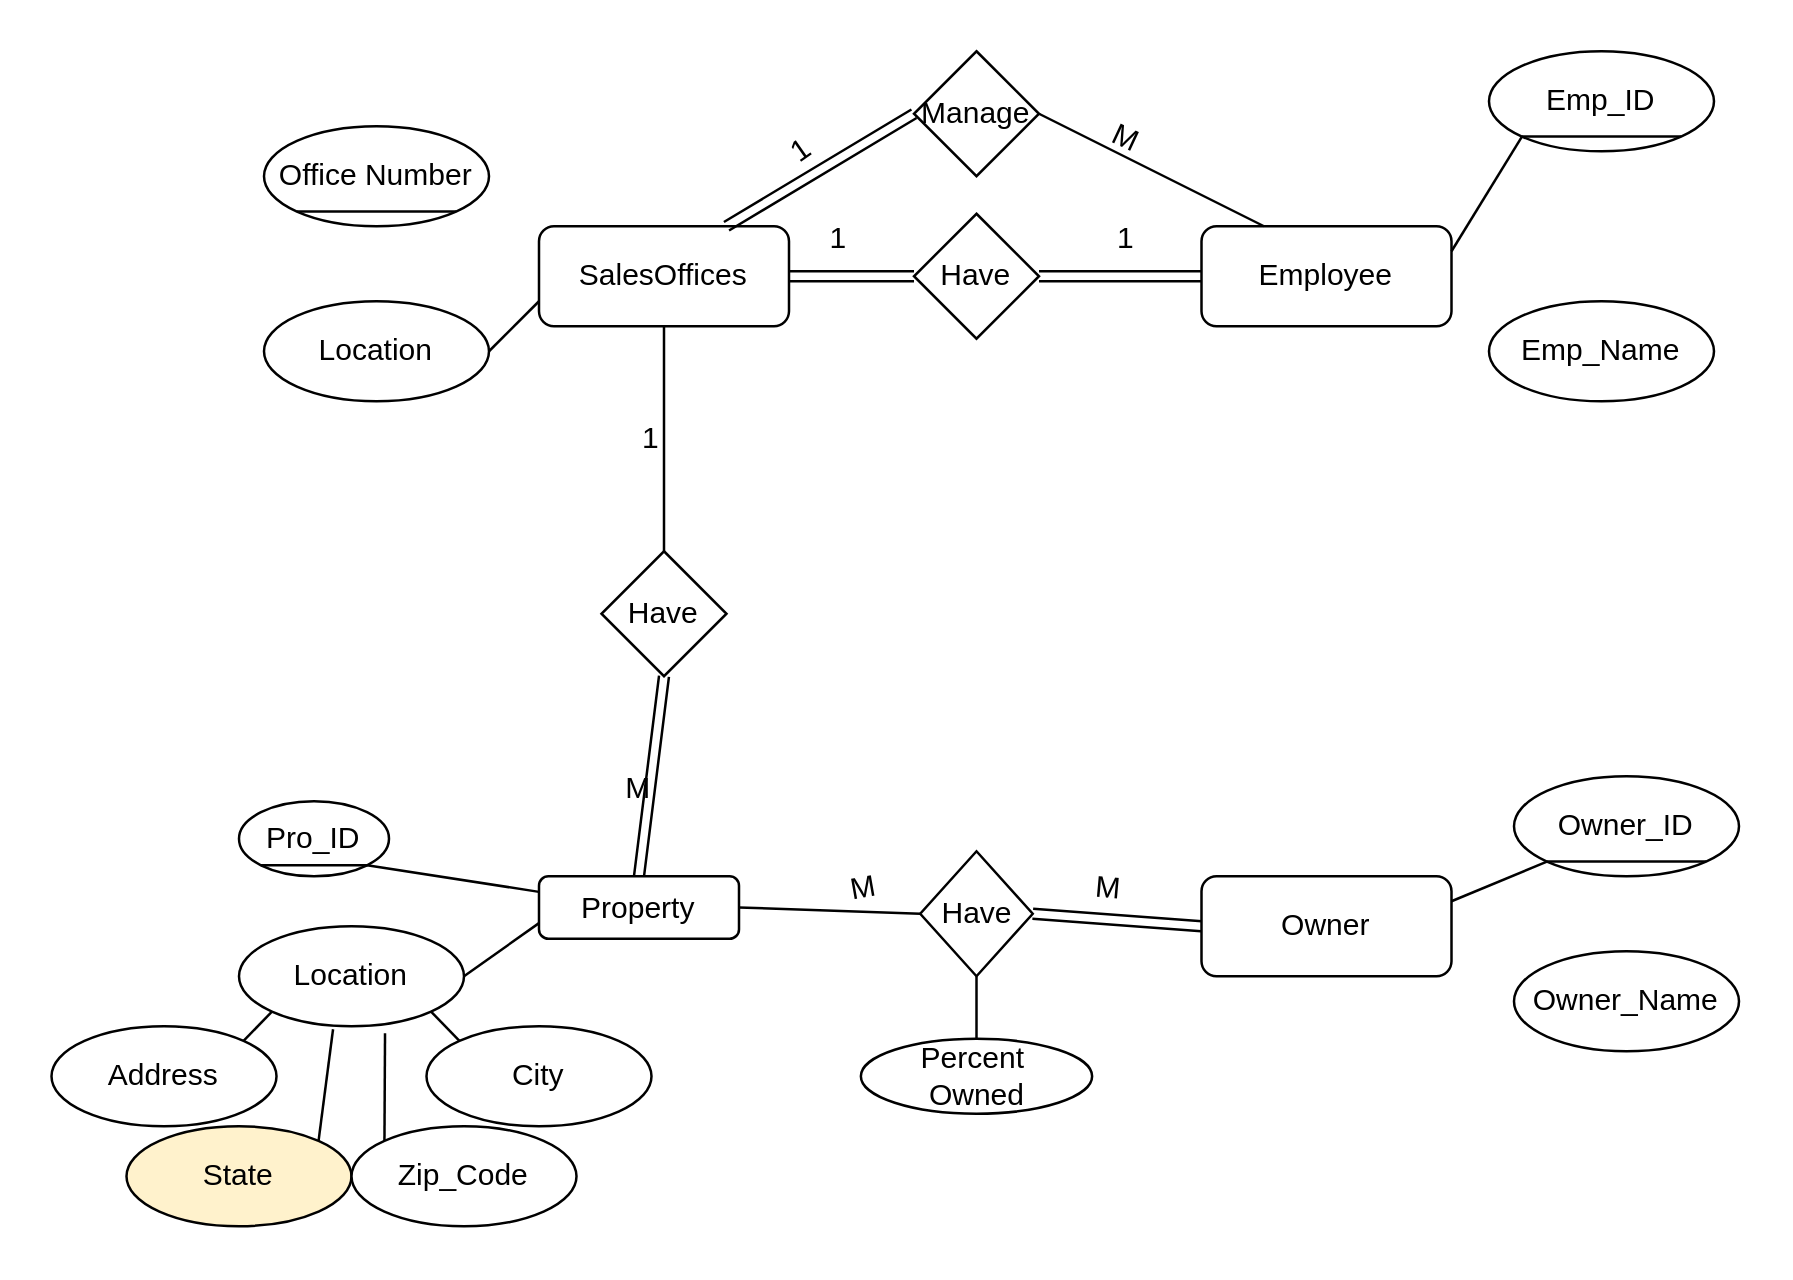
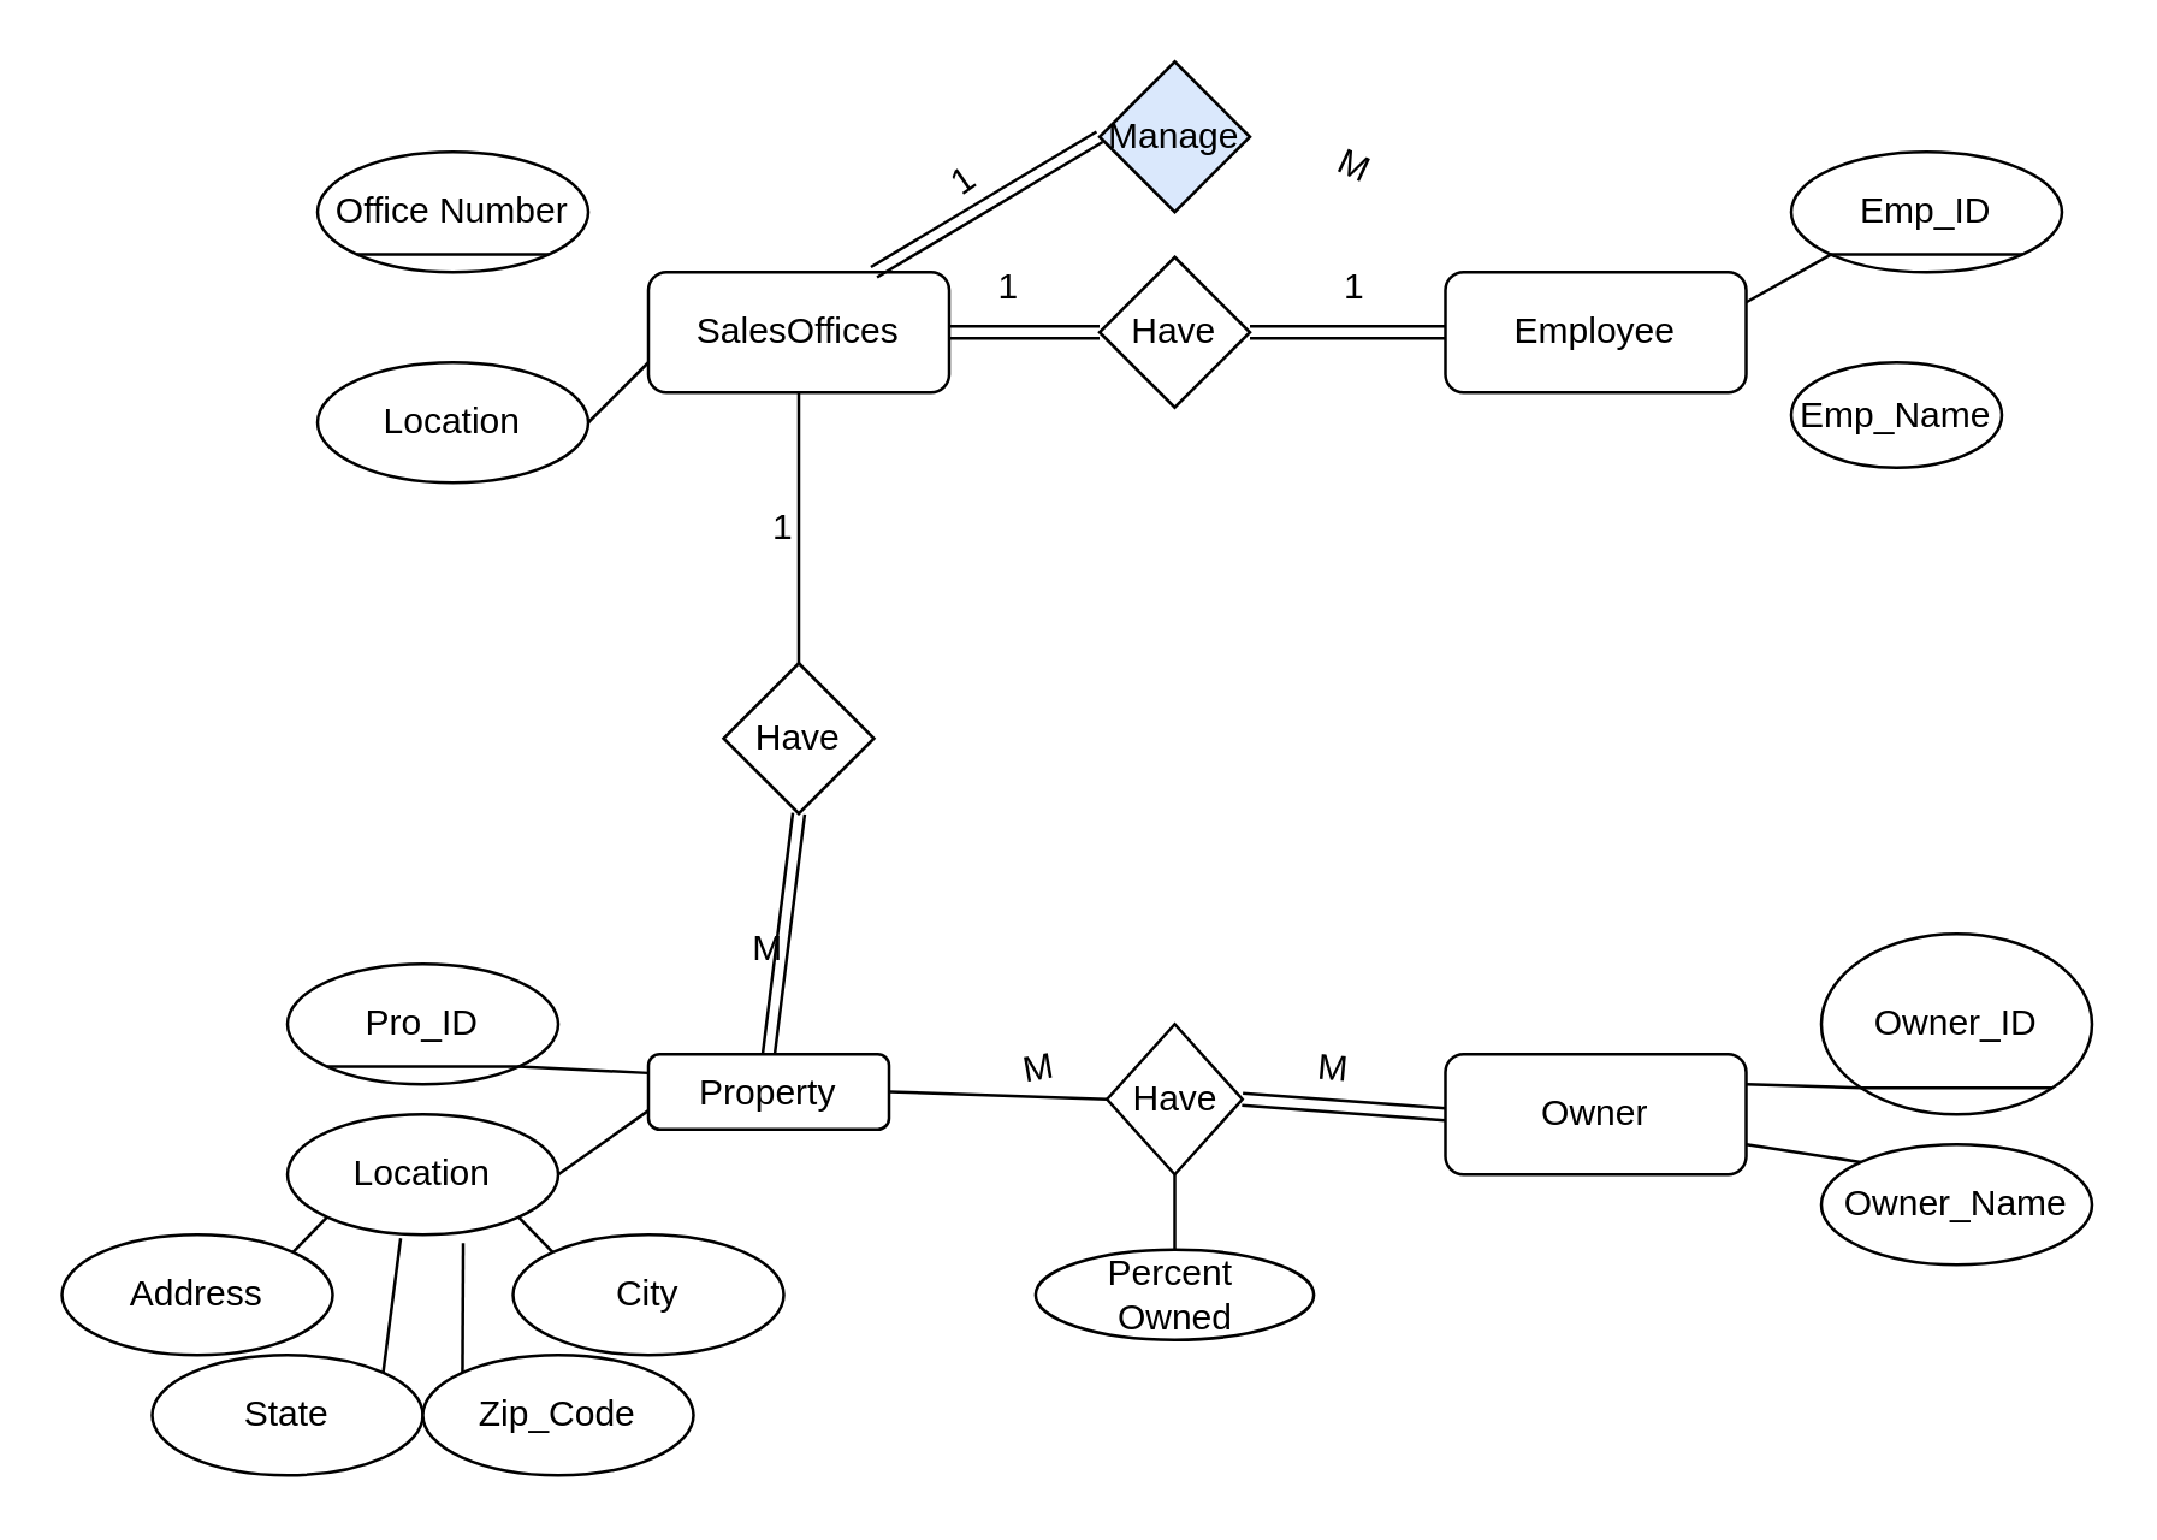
- <mxCell id="9" value="Emp_ID" style="ellipse;whiteSpace=wrap;html=1;" parent="1" vertex="1"><mxGeometry x="595" y="20" width="90" height="40" as="geometry" /></mxCell>
+ <mxCell id="9" value="Emp_ID" style="ellipse;whiteSpace=wrap;html=1;" parent="1" vertex="1"><mxGeometry x="595" y="50" width="90" height="40" as="geometry" /></mxCell>
- <mxCell id="37" value="Manage" style="rhombus;whiteSpace=wrap;html=1;" parent="1" vertex="1"><mxGeometry x="365" y="20" width="50" height="50" as="geometry" /></mxCell>
+ <mxCell id="37" value="Manage" style="rhombus;whiteSpace=wrap;html=1;fillColor=#dae8fc;" parent="1" vertex="1"><mxGeometry x="365" y="20" width="50" height="50" as="geometry" /></mxCell>
- <mxCell id="38" value="" style="endArrow=none;html=1;rounded=0;exitX=0.25;exitY=0;exitDx=0;exitDy=0;entryX=1;entryY=0.5;entryDx=0;entryDy=0;" parent="1" source="7" target="37" edge="1"><mxGeometry width="50" height="50" relative="1" as="geometry"><mxPoint x="455" y="310" as="sourcePoint" /><mxPoint x="505" y="260" as="targetPoint" /></mxGeometry></mxCell>
- <mxCell id="8" value="Emp_Name" style="ellipse;whiteSpace=wrap;html=1;" parent="1" vertex="1"><mxGeometry x="595" y="120" width="90" height="40" as="geometry" /></mxCell>
+ <mxCell id="8" value="Emp_Name" style="ellipse;whiteSpace=wrap;html=1;" parent="1" vertex="1"><mxGeometry x="595" y="120" width="70" height="35" as="geometry" /></mxCell>
- <mxCell id="28" value="Owner_ID" style="ellipse;whiteSpace=wrap;html=1;" parent="1" vertex="1"><mxGeometry x="605" y="310" width="90" height="40" as="geometry" /></mxCell>
+ <mxCell id="28" value="Owner_ID" style="ellipse;whiteSpace=wrap;html=1;" parent="1" vertex="1"><mxGeometry x="605" y="310" width="90" height="60" as="geometry" /></mxCell>
- <mxCell id="17" value="Pro_ID" style="ellipse;whiteSpace=wrap;html=1;" parent="1" vertex="1"><mxGeometry x="95" y="320" width="60" height="30" as="geometry" /></mxCell>
+ <mxCell id="17" value="Pro_ID" style="ellipse;whiteSpace=wrap;html=1;" parent="1" vertex="1"><mxGeometry x="95" y="320" width="90" height="40" as="geometry" /></mxCell>
+ <mxCell id="29" value="" style="endArrow=none;html=1;rounded=0;exitX=1;exitY=0.75;exitDx=0;exitDy=0;entryX=0;entryY=0;entryDx=0;entryDy=0;" parent="1" source="26" target="27" edge="1"><mxGeometry width="50" height="50" relative="1" as="geometry"><mxPoint x="455" y="310" as="sourcePoint" /><mxPoint x="505" y="260" as="targetPoint" /></mxGeometry></mxCell>
- <mxCell id="13" value="State" style="ellipse;whiteSpace=wrap;html=1;fillColor=#fff2cc;" parent="1" vertex="1"><mxGeometry x="50" y="450" width="90" height="40" as="geometry" /></mxCell>
+ <mxCell id="13" value="State" style="ellipse;whiteSpace=wrap;html=1;" parent="1" vertex="1"><mxGeometry x="50" y="450" width="90" height="40" as="geometry" /></mxCell>
